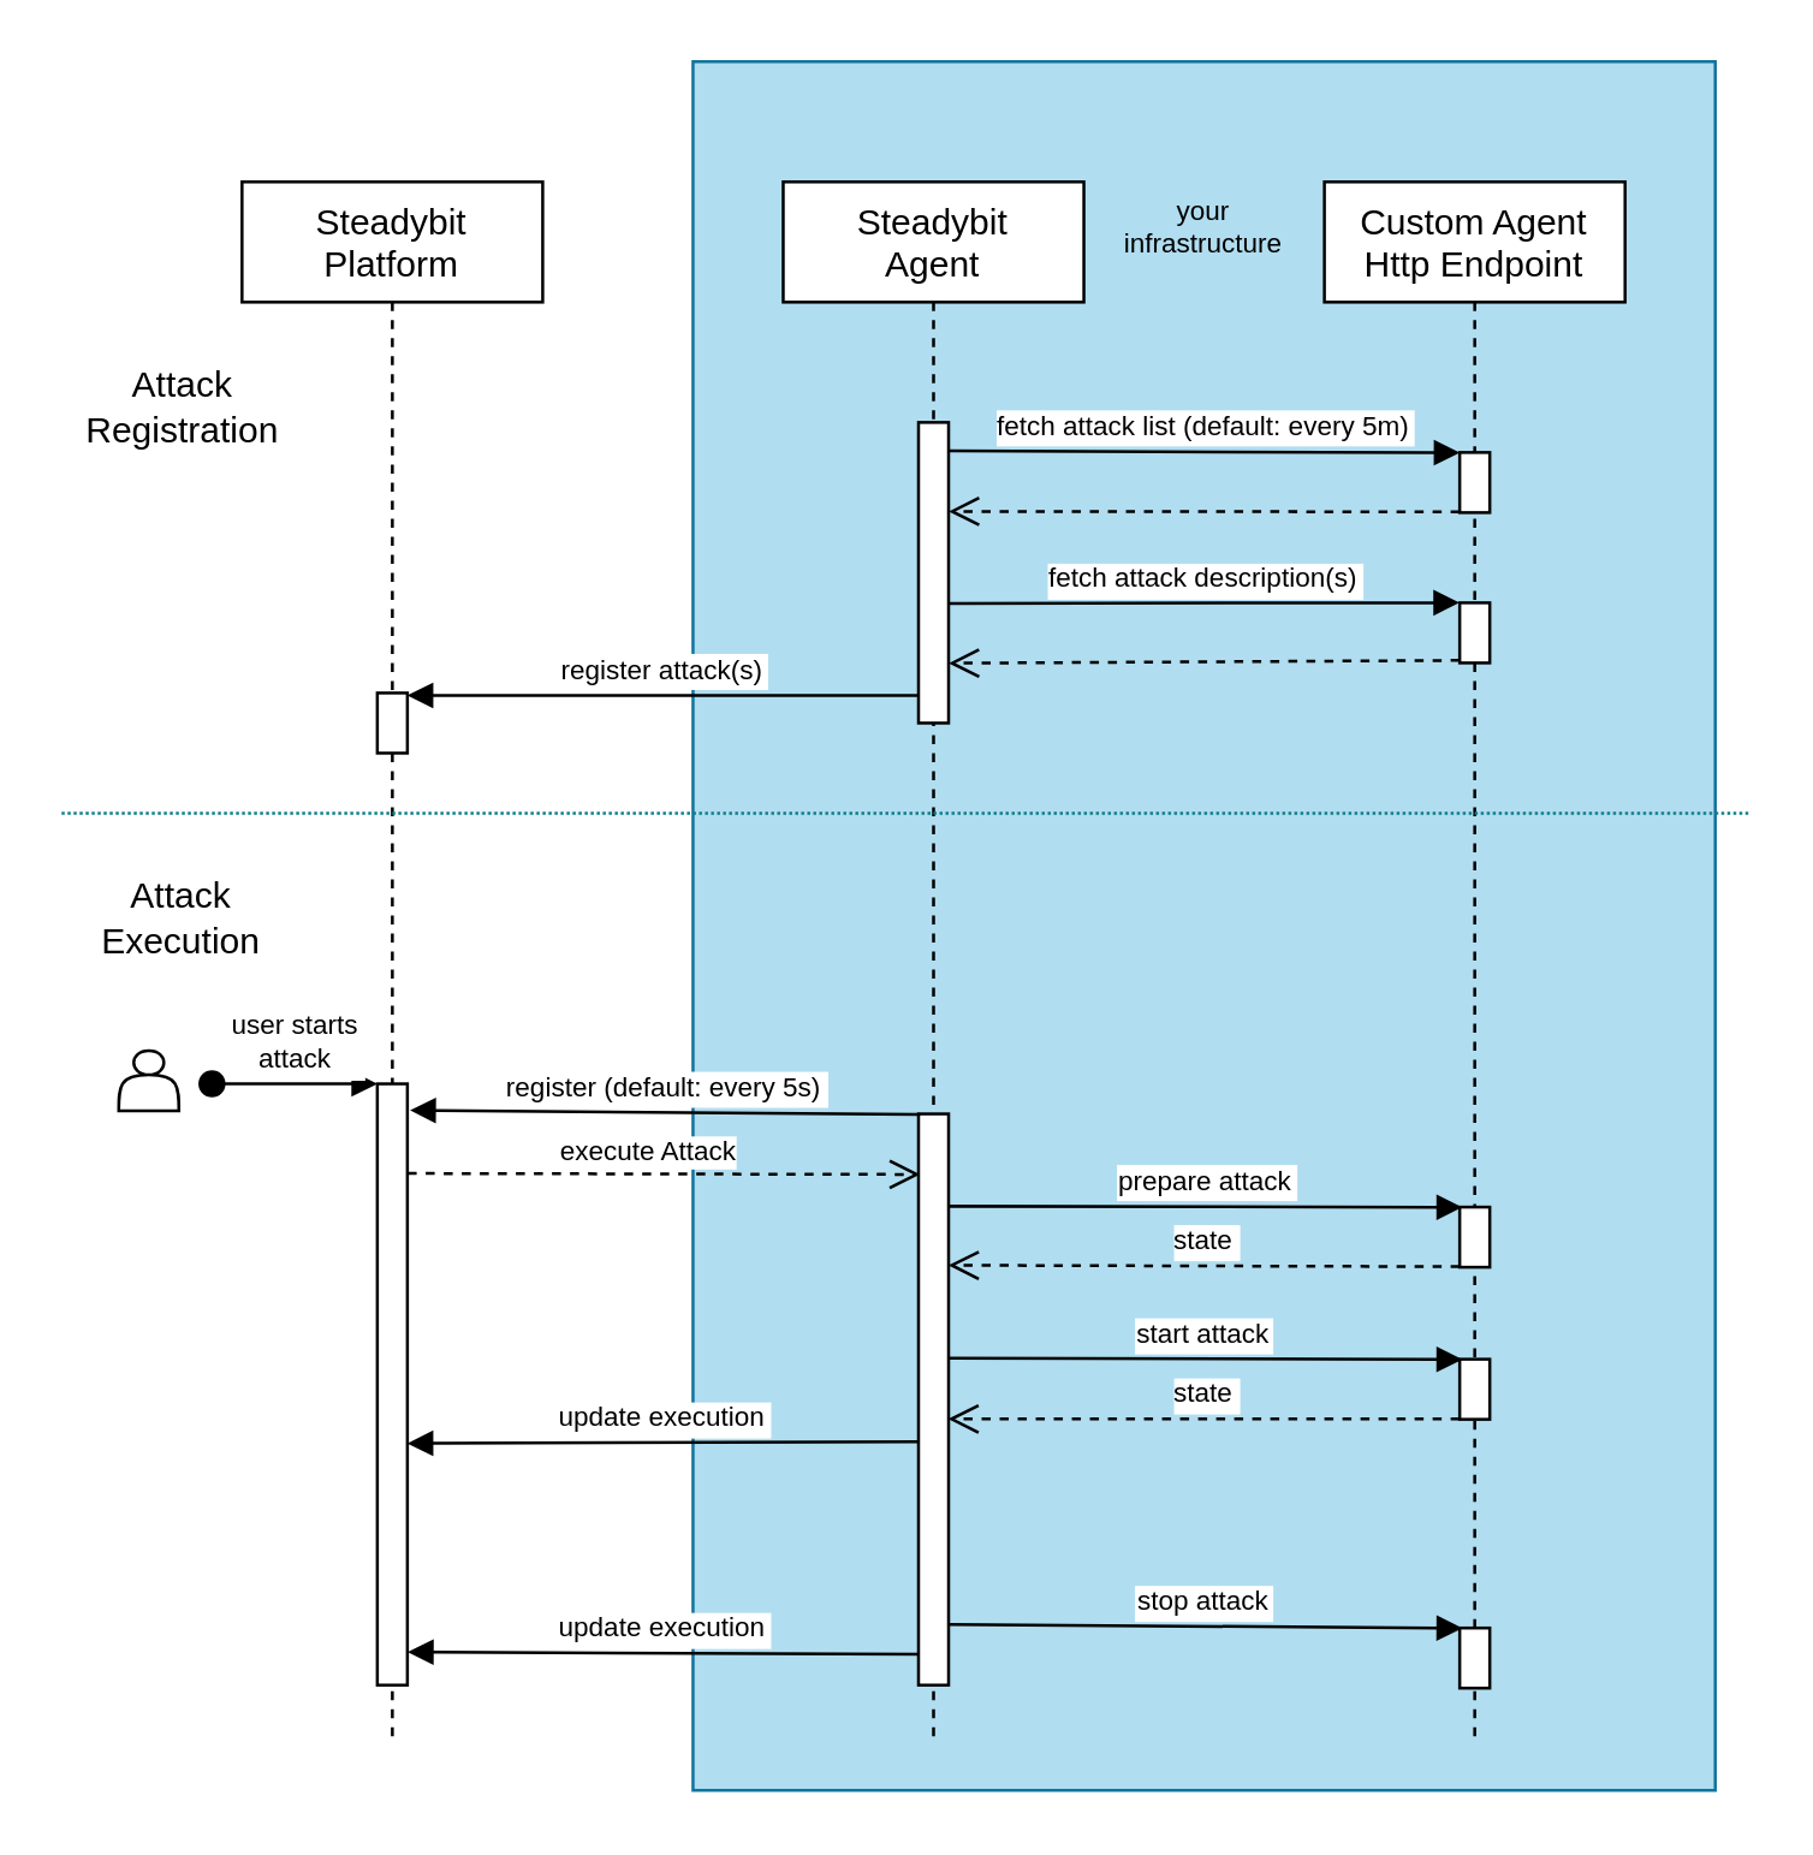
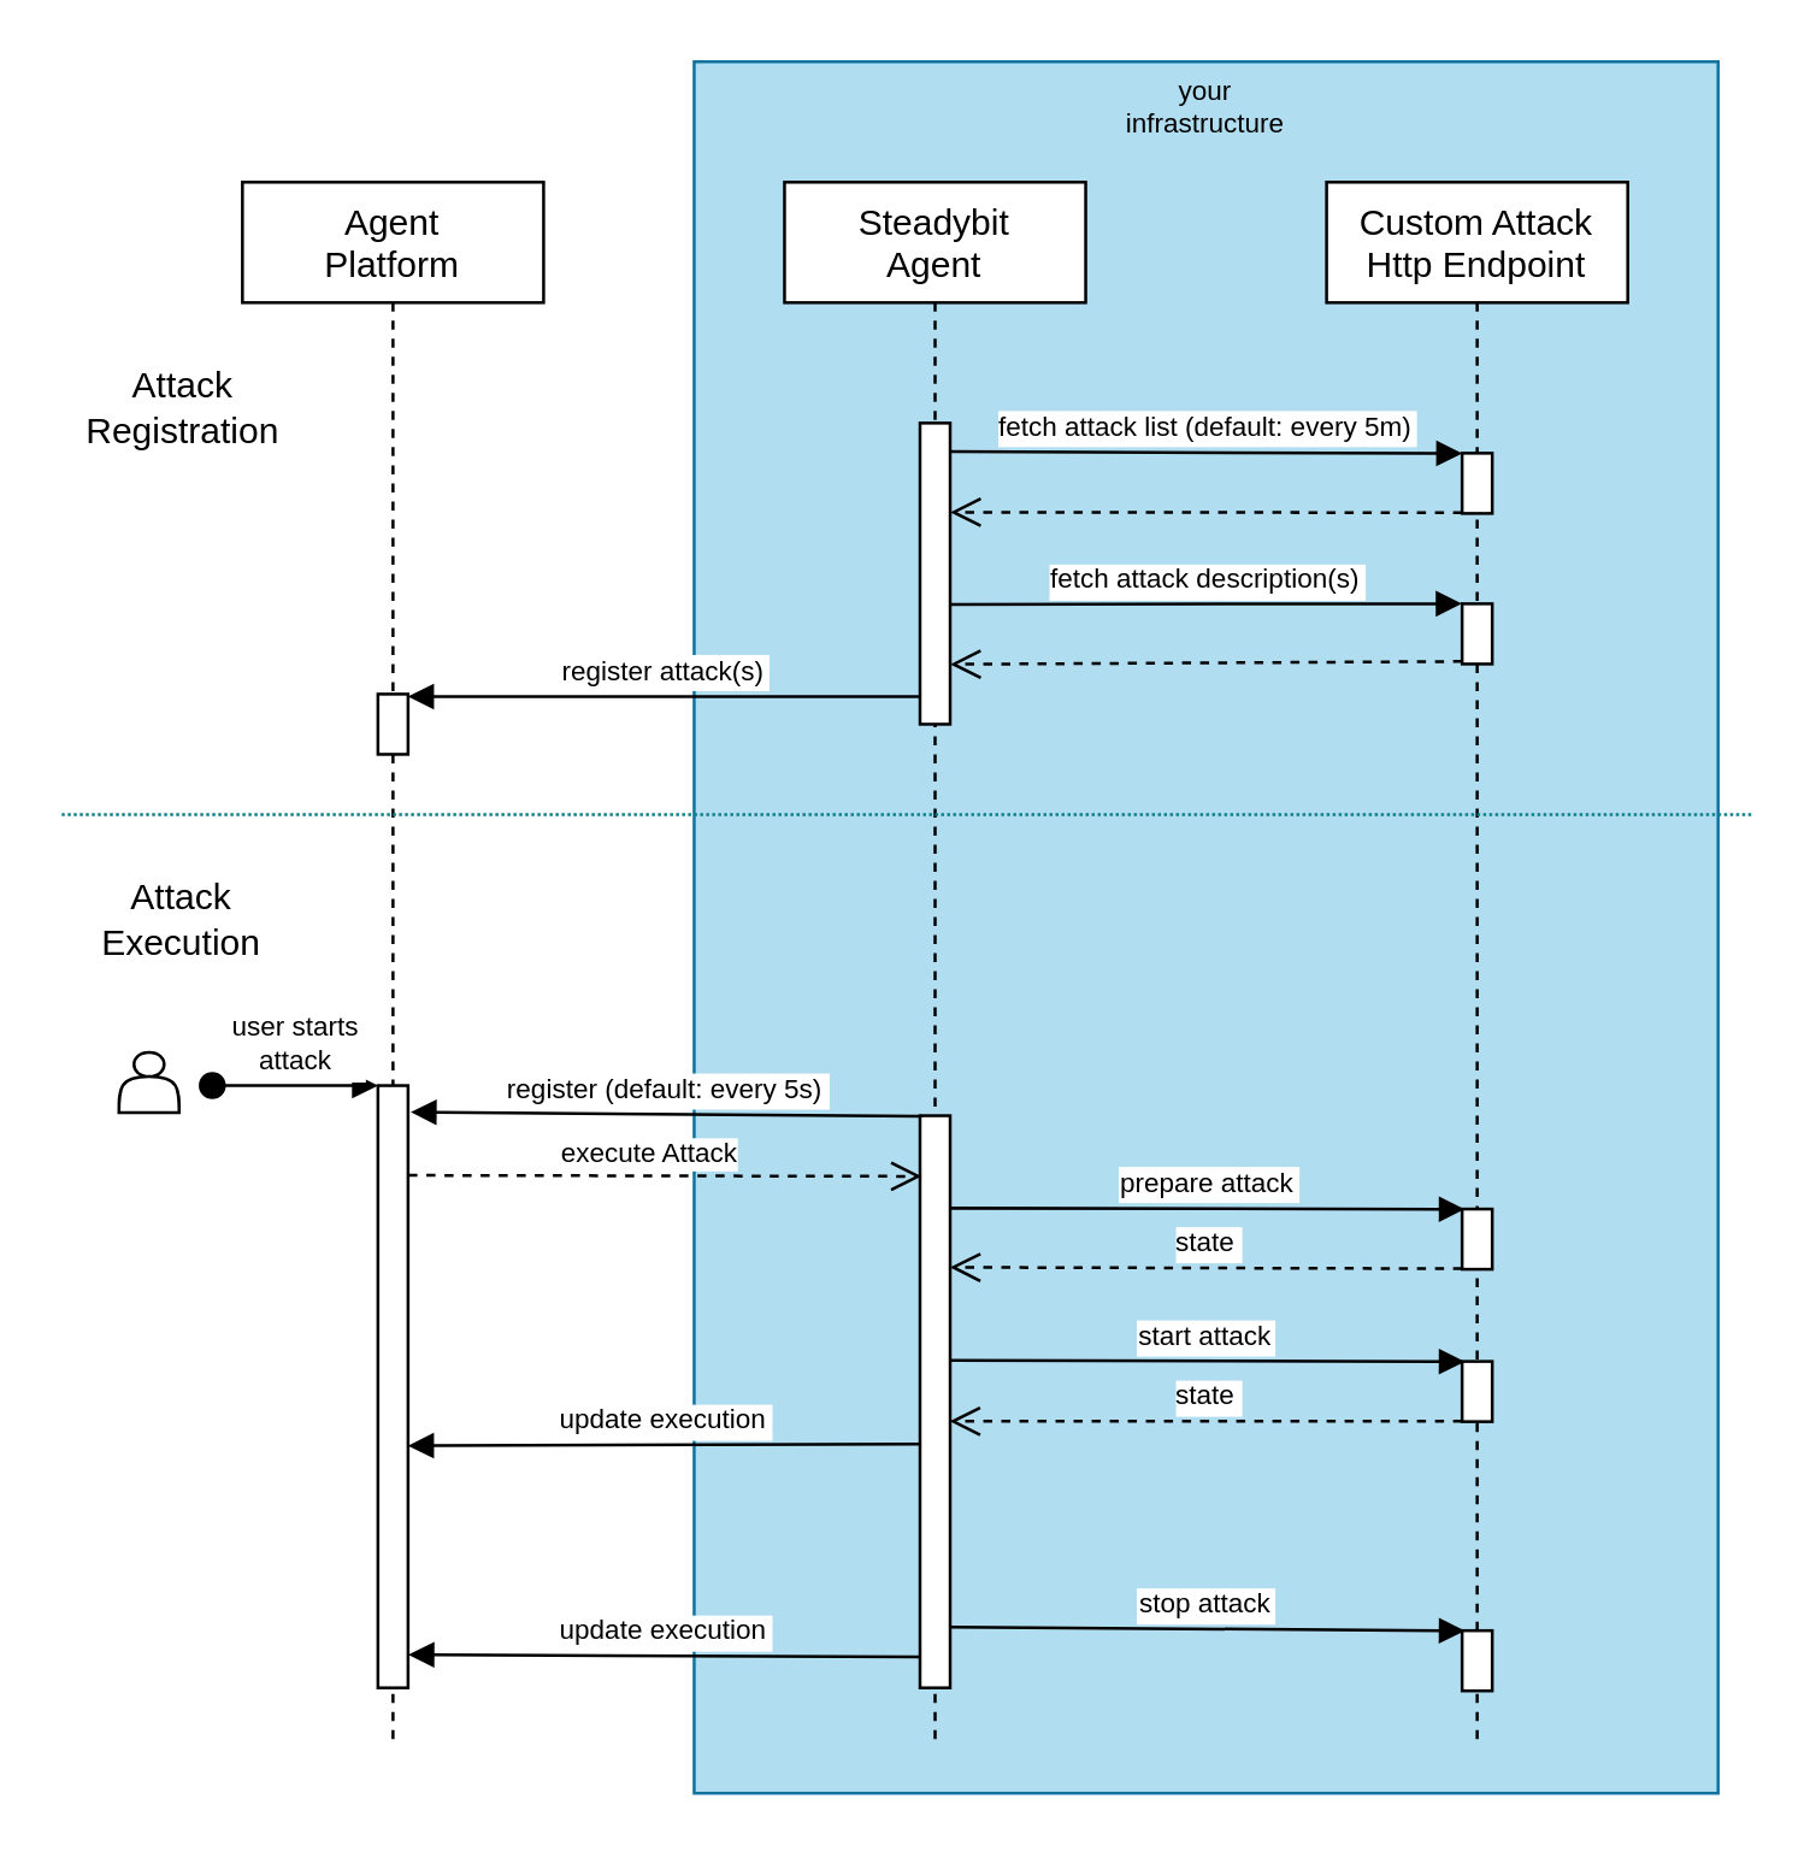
- <mxCell id="3" value="Steadybit &#10;Platform" style="shape=umlLifeline;perimeter=lifelinePerimeter;container=1;collapsible=0;recursiveResize=0;rounded=0;shadow=0;strokeWidth=1;" parent="1" vertex="1"><mxGeometry x="80" y="60" width="100" height="520" as="geometry" /></mxCell>
+ <mxCell id="3" value="Agent &#10;Platform" style="shape=umlLifeline;perimeter=lifelinePerimeter;container=1;collapsible=0;recursiveResize=0;rounded=0;shadow=0;strokeWidth=1;" parent="1" vertex="1"><mxGeometry x="80" y="60" width="100" height="520" as="geometry" /></mxCell>
- <mxCell id="11" value="Custom Agent&#10;Http Endpoint" style="shape=umlLifeline;perimeter=lifelinePerimeter;container=1;collapsible=0;recursiveResize=0;rounded=0;shadow=0;strokeWidth=1;" vertex="1" parent="1"><mxGeometry x="440" y="60" width="100" height="520" as="geometry" /></mxCell>
+ <mxCell id="11" value="Custom Attack&#10;Http Endpoint" style="shape=umlLifeline;perimeter=lifelinePerimeter;container=1;collapsible=0;recursiveResize=0;rounded=0;shadow=0;strokeWidth=1;" vertex="1" parent="1"><mxGeometry x="440" y="60" width="100" height="520" as="geometry" /></mxCell>
- <mxCell id="35" value="your infrastructure" style="text;html=1;strokeColor=none;fillColor=none;align=center;verticalAlign=middle;whiteSpace=wrap;rounded=0;labelBackgroundColor=none;fontSize=9;" vertex="1" parent="1"><mxGeometry x="370" y="60" width="60" height="30" as="geometry" /></mxCell>
+ <mxCell id="35" value="your infrastructure" style="text;html=1;strokeColor=none;fillColor=none;align=center;verticalAlign=middle;whiteSpace=wrap;rounded=0;labelBackgroundColor=none;fontSize=9;" vertex="1" parent="1"><mxGeometry x="370" y="20" width="60" height="30" as="geometry" /></mxCell>
